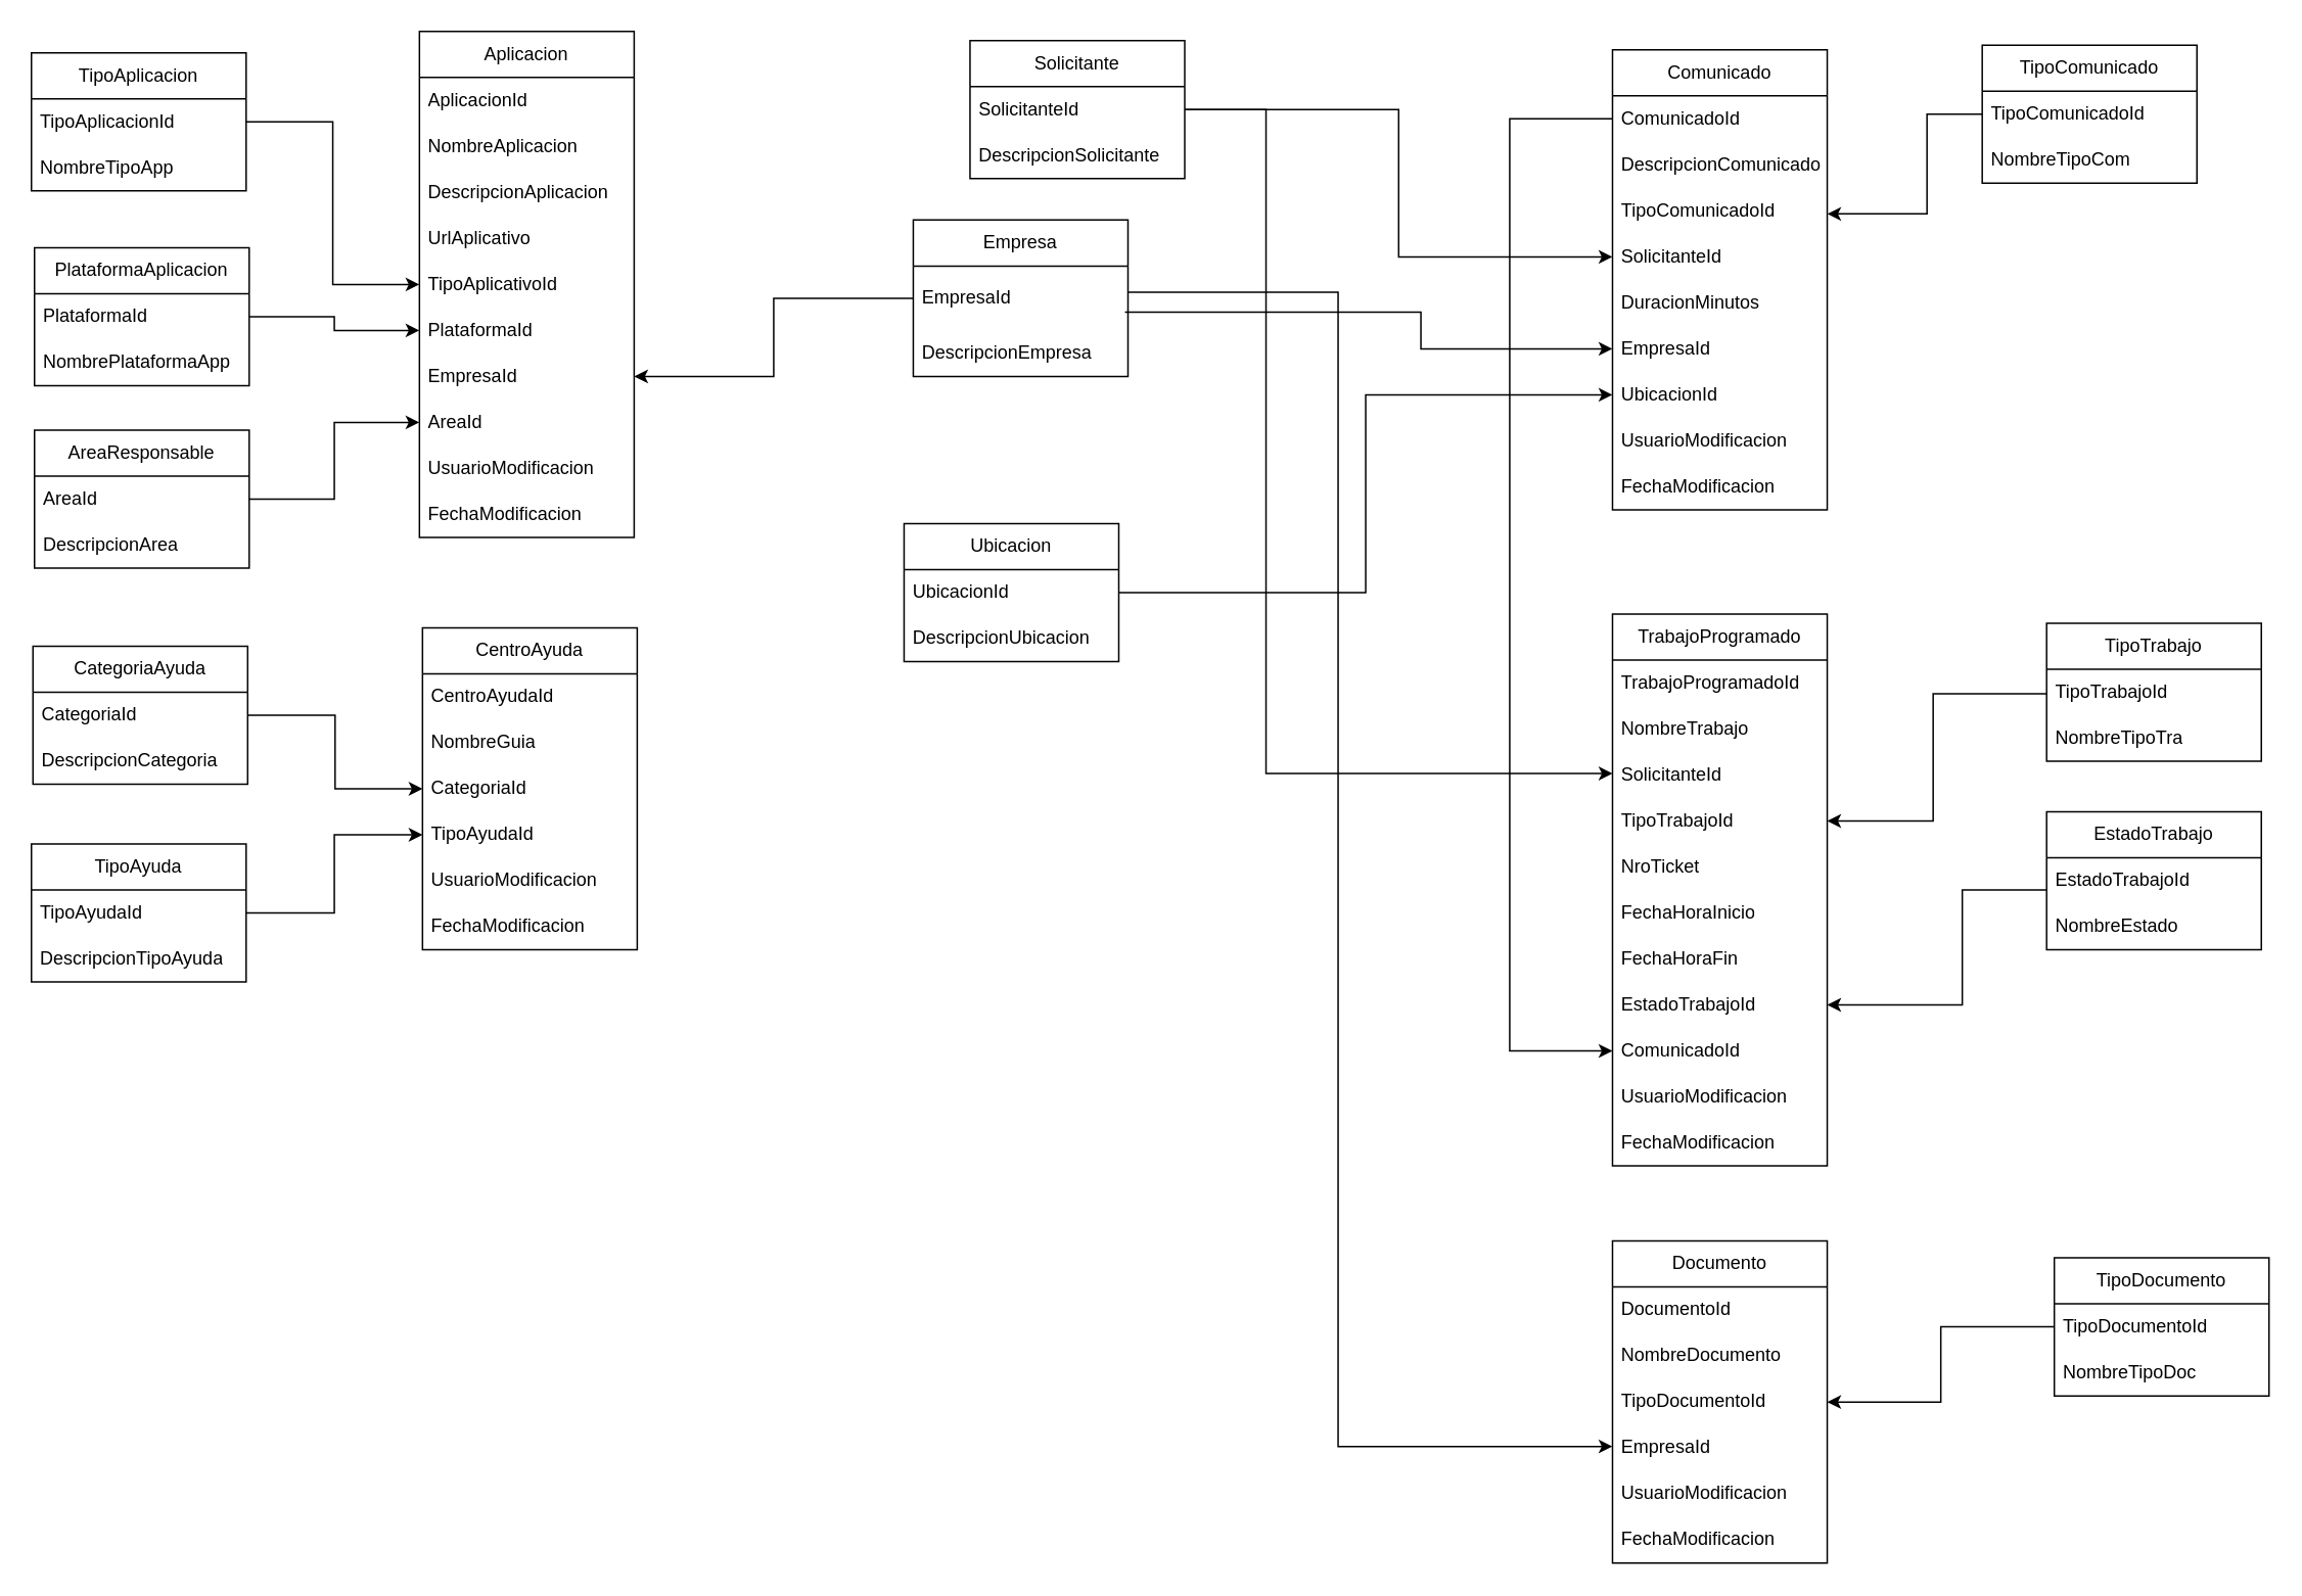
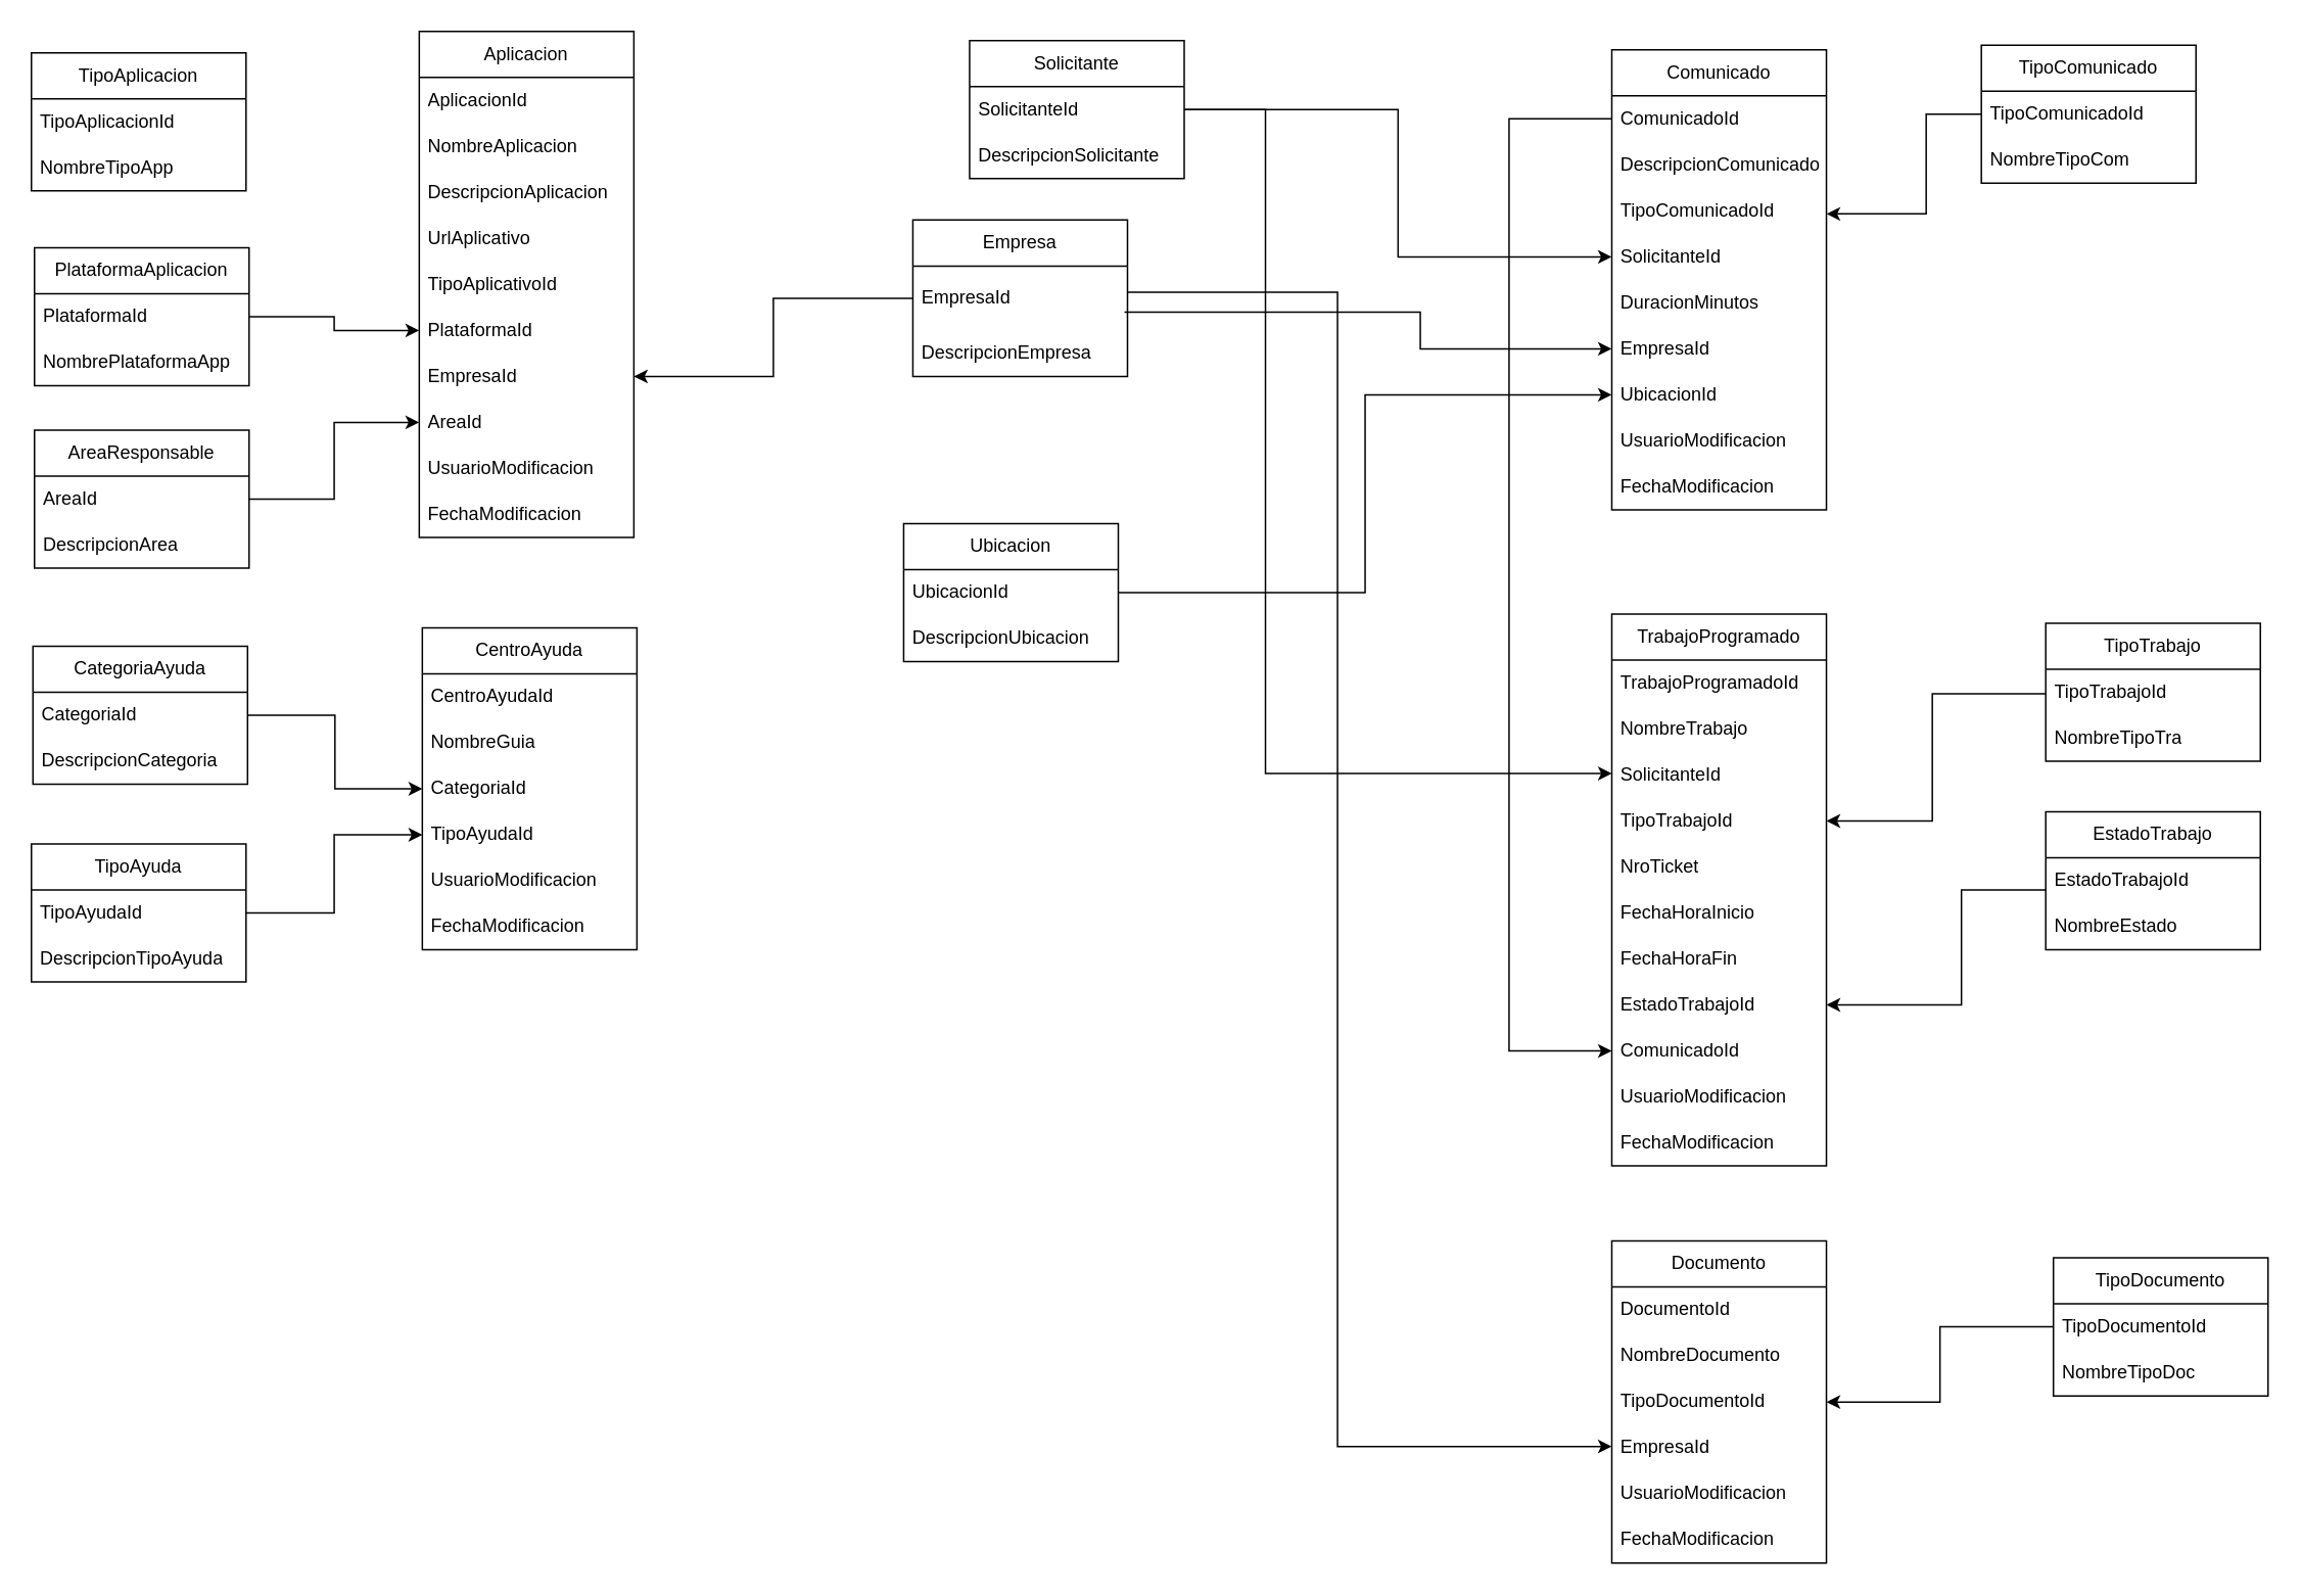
- <mxCell id="84" style="edgeStyle=orthogonalEdgeStyle;rounded=0;orthogonalLoop=1;jettySize=auto;html=1;entryX=0;entryY=0.5;entryDx=0;entryDy=0;" edge="1" parent="1" source="63" target="76"><mxGeometry relative="1" as="geometry" /></mxCell>
